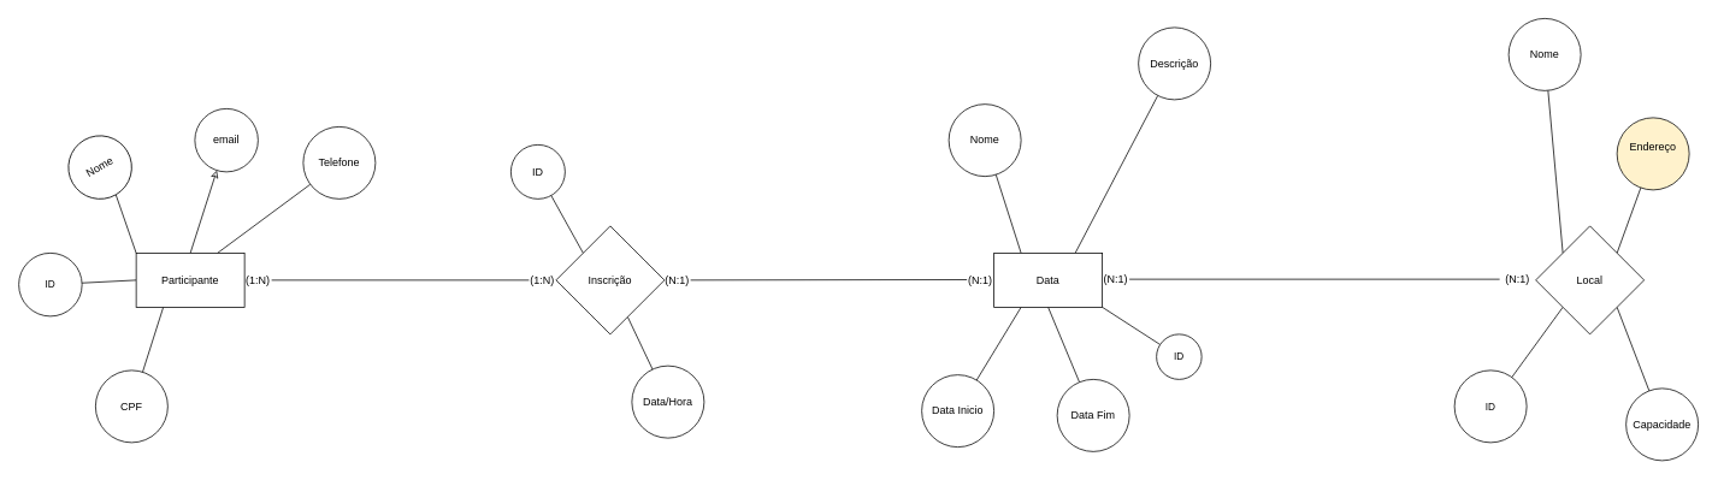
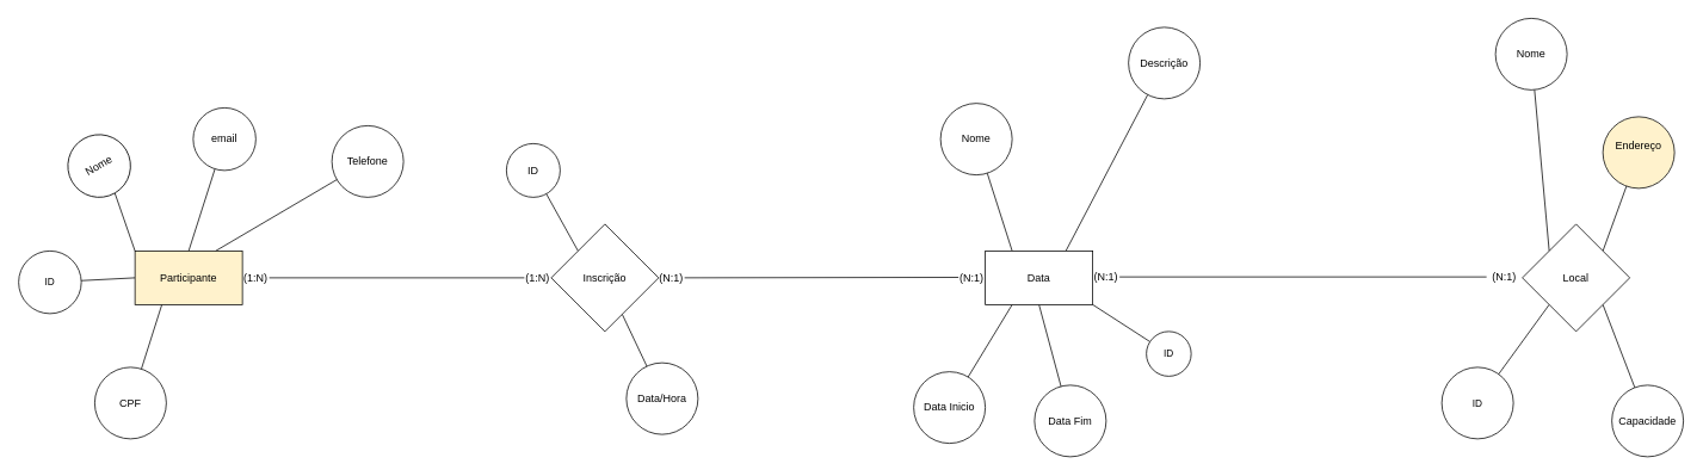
- <mxCell id="39" value="Telefone" style="ellipse;whiteSpace=wrap;html=1;aspect=fixed;" parent="1" vertex="1"><mxGeometry x="335" y="140" width="80" height="80" as="geometry" /></mxCell>
+ <mxCell id="39" value="Telefone" style="ellipse;whiteSpace=wrap;html=1;aspect=fixed;" parent="1" vertex="1"><mxGeometry x="370" y="140" width="80" height="80" as="geometry" /></mxCell>
- <mxCell id="4" style="edgeStyle=none;html=1;exitX=0.5;exitY=0;exitDx=0;exitDy=0;fontColor=#000000;endArrow=classic;endFill=0;" parent="1" source="8" target="29" edge="1"><mxGeometry relative="1" as="geometry"><mxPoint x="245" y="95" as="targetPoint" /><mxPoint x="350" y="295" as="sourcePoint" /></mxGeometry></mxCell>
+ <mxCell id="4" style="edgeStyle=none;html=1;exitX=0.5;exitY=0;exitDx=0;exitDy=0;fontColor=#000000;endArrow=none;endFill=0;" parent="1" source="8" target="29" edge="1"><mxGeometry relative="1" as="geometry"><mxPoint x="245" y="95" as="targetPoint" /><mxPoint x="350" y="295" as="sourcePoint" /></mxGeometry></mxCell>
- <mxCell id="8" value="Participante" style="rounded=0;whiteSpace=wrap;html=1;" parent="1" vertex="1"><mxGeometry x="150" y="280" width="120" height="60" as="geometry" /></mxCell>
+ <mxCell id="8" value="Participante" style="rounded=0;whiteSpace=wrap;html=1;fillColor=#fff2cc;" parent="1" vertex="1"><mxGeometry x="150" y="280" width="120" height="60" as="geometry" /></mxCell>
- <mxCell id="41" value="Data Fim" style="ellipse;whiteSpace=wrap;html=1;aspect=fixed;" parent="1" vertex="1"><mxGeometry x="1170" y="420" width="80" height="80" as="geometry" /></mxCell>
+ <mxCell id="41" value="Data Fim" style="ellipse;whiteSpace=wrap;html=1;aspect=fixed;" parent="1" vertex="1"><mxGeometry x="1155" y="430" width="80" height="80" as="geometry" /></mxCell>
